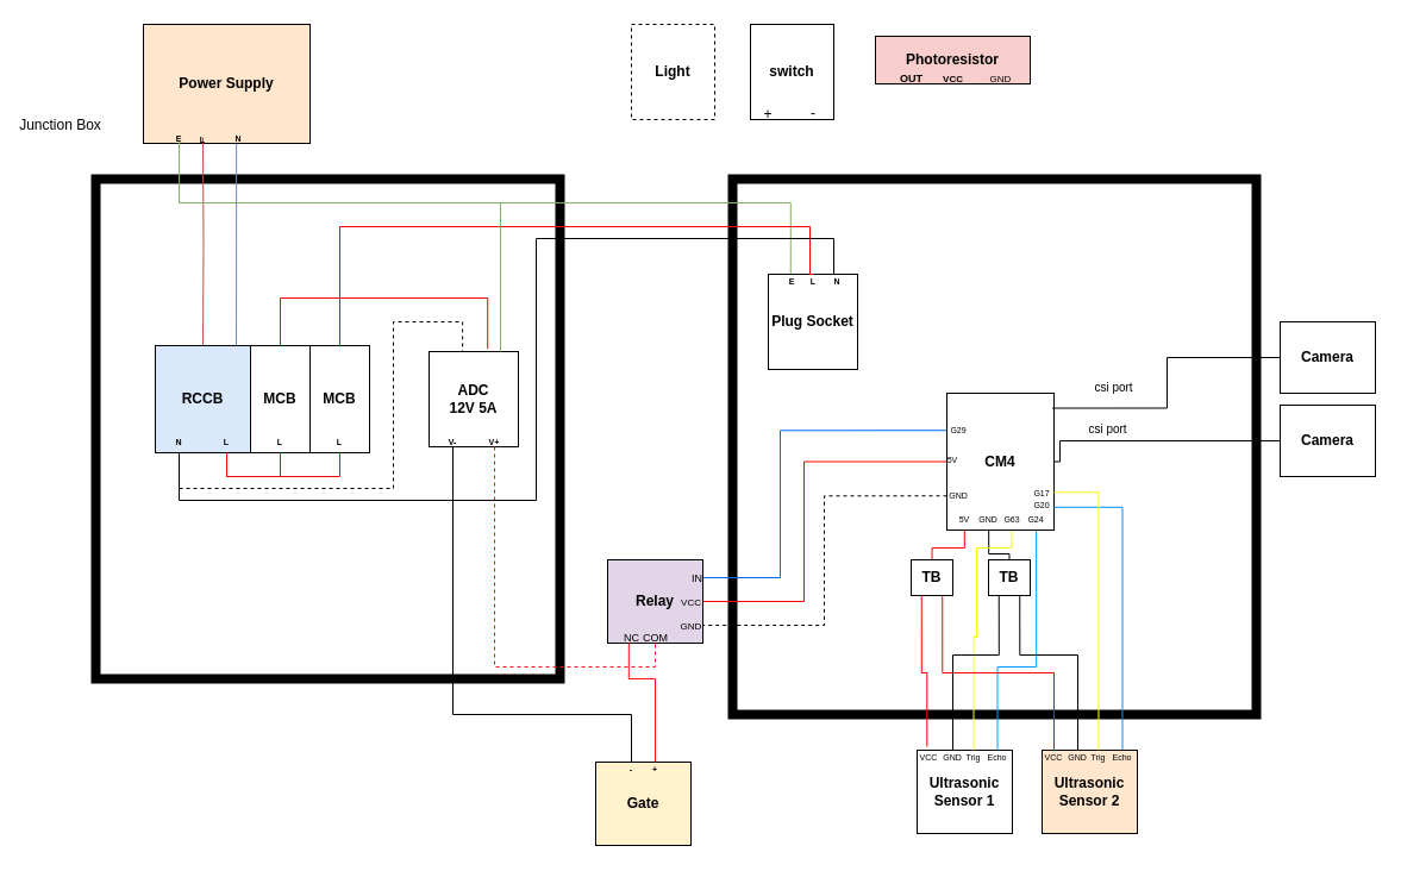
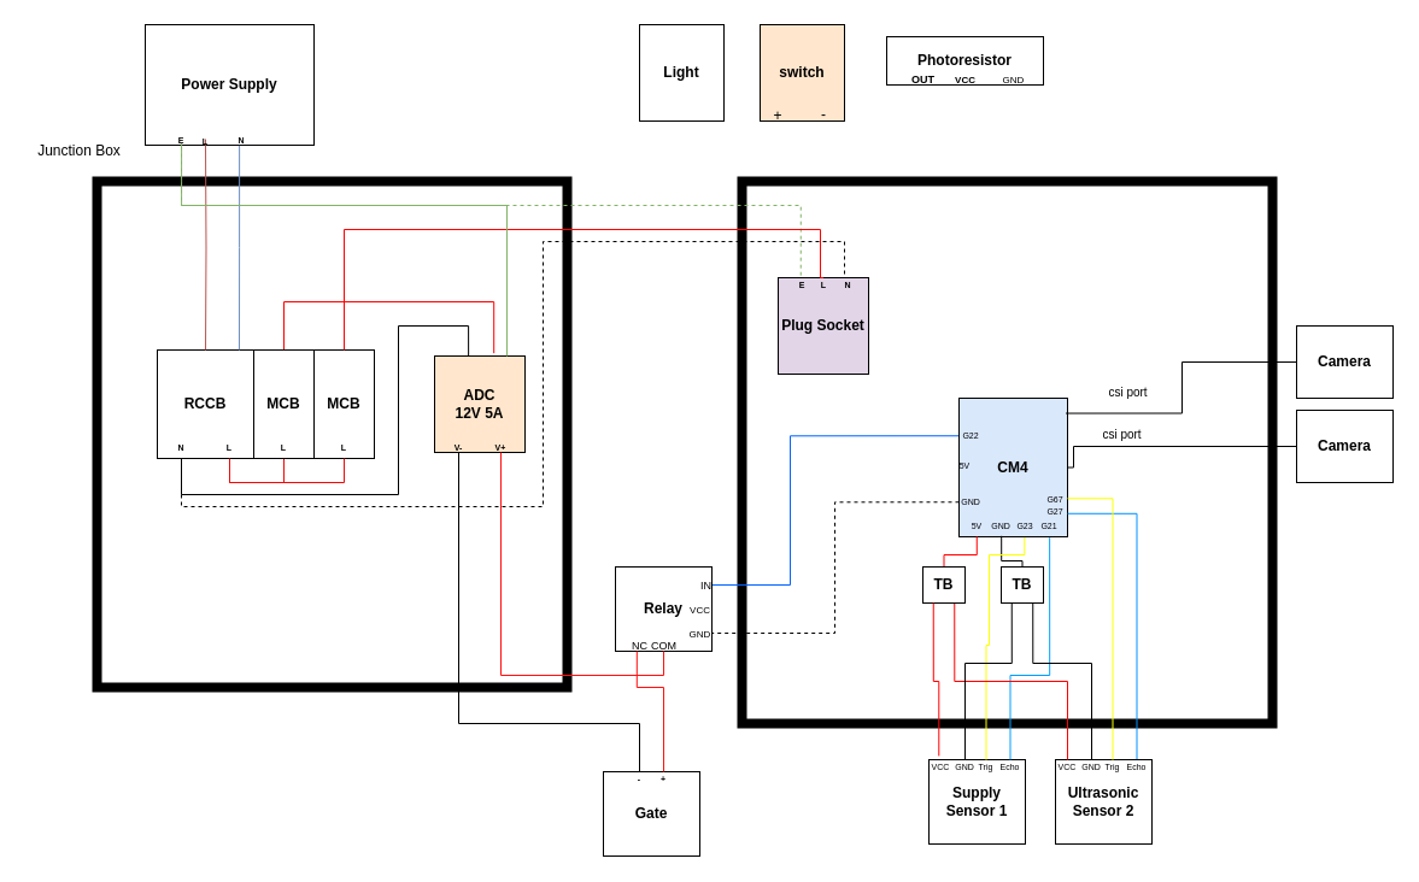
- <mxCell id="43" value="&lt;b&gt;Photoresistor&lt;/b&gt;" style="rounded=0;whiteSpace=wrap;html=1;rotation=0;fillColor=#f8cecc;" parent="1" vertex="1"><mxGeometry x="735" y="30" width="130" height="40" as="geometry" /></mxCell>
+ <mxCell id="43" value="&lt;b&gt;Photoresistor&lt;/b&gt;" style="rounded=0;whiteSpace=wrap;html=1;rotation=0;" parent="1" vertex="1"><mxGeometry x="735" y="30" width="130" height="40" as="geometry" /></mxCell>
- <mxCell id="47" value="&lt;b&gt;Light&lt;/b&gt;" style="rounded=0;whiteSpace=wrap;html=1;dashed=1;" parent="1" vertex="1"><mxGeometry x="530" y="20" width="70" height="80" as="geometry" /></mxCell>
+ <mxCell id="47" value="&lt;b&gt;Light&lt;/b&gt;" style="rounded=0;whiteSpace=wrap;html=1;" parent="1" vertex="1"><mxGeometry x="530" y="20" width="70" height="80" as="geometry" /></mxCell>
- <mxCell id="16" value="&lt;b&gt;switch&lt;/b&gt;" style="rounded=0;whiteSpace=wrap;html=1;" parent="1" vertex="1"><mxGeometry x="630" y="20" width="70" height="80" as="geometry" /></mxCell>
+ <mxCell id="16" value="&lt;b&gt;switch&lt;/b&gt;" style="rounded=0;whiteSpace=wrap;html=1;fillColor=#ffe6cc;" parent="1" vertex="1"><mxGeometry x="630" y="20" width="70" height="80" as="geometry" /></mxCell>
- <mxCell id="14" value="&lt;b&gt;Power Supply&lt;/b&gt;" style="rounded=0;whiteSpace=wrap;html=1;fillColor=#ffe6cc;" parent="1" vertex="1"><mxGeometry x="120" y="20" width="140" height="100" as="geometry" /></mxCell>
+ <mxCell id="14" value="&lt;b&gt;Power Supply&lt;/b&gt;" style="rounded=0;whiteSpace=wrap;html=1;" parent="1" vertex="1"><mxGeometry x="120" y="20" width="140" height="100" as="geometry" /></mxCell>
- <mxCell id="38" value="Junction Box" style="text;html=1;align=center;verticalAlign=middle;resizable=0;points=[];autosize=1;strokeColor=none;fillColor=none;" parent="1" vertex="1"><mxGeometry x="5" y="90" width="90" height="30" as="geometry" /></mxCell>
+ <mxCell id="38" value="Junction Box" style="text;html=1;align=center;verticalAlign=middle;resizable=0;points=[];autosize=1;strokeColor=none;fillColor=none;" parent="1" vertex="1"><mxGeometry x="20" y="110" width="90" height="30" as="geometry" /></mxCell>
- <mxCell id="13" style="edgeStyle=orthogonalEdgeStyle;rounded=0;orthogonalLoop=1;jettySize=auto;html=1;exitX=0.25;exitY=1;exitDx=0;exitDy=0;entryX=0.25;entryY=0;entryDx=0;entryDy=0;endArrow=none;endFill=0;fillColor=#d5e8d4;strokeColor=#82b366;" parent="1" source="14" target="51" edge="1"><mxGeometry relative="1" as="geometry"><Array as="points"><mxPoint x="150" y="120" /><mxPoint x="150" y="170" /><mxPoint x="664" y="170" /><mxPoint x="664" y="230" /></Array></mxGeometry></mxCell>
+ <mxCell id="13" style="edgeStyle=orthogonalEdgeStyle;rounded=0;orthogonalLoop=1;jettySize=auto;html=1;exitX=0.25;exitY=1;exitDx=0;exitDy=0;entryX=0.25;entryY=0;entryDx=0;entryDy=0;endArrow=none;endFill=0;fillColor=#d5e8d4;strokeColor=#82b366;dashed=1;" parent="1" source="14" target="51" edge="1"><mxGeometry relative="1" as="geometry"><Array as="points"><mxPoint x="150" y="120" /><mxPoint x="150" y="170" /><mxPoint x="664" y="170" /><mxPoint x="664" y="230" /></Array></mxGeometry></mxCell>
- <mxCell id="51" value="&lt;b&gt;Plug Socket&lt;/b&gt;" style="rounded=0;whiteSpace=wrap;html=1;" parent="1" vertex="1"><mxGeometry x="645" y="230" width="75" height="80" as="geometry" /></mxCell>
+ <mxCell id="51" value="&lt;b&gt;Plug Socket&lt;/b&gt;" style="rounded=0;whiteSpace=wrap;html=1;fillColor=#e1d5e7;" parent="1" vertex="1"><mxGeometry x="645" y="230" width="75" height="80" as="geometry" /></mxCell>
- <mxCell id="56" style="edgeStyle=orthogonalEdgeStyle;rounded=0;orthogonalLoop=1;jettySize=auto;html=1;exitX=0.25;exitY=1;exitDx=0;exitDy=0;entryX=0.75;entryY=0;entryDx=0;entryDy=0;endArrow=none;endFill=0;" parent="1" source="10" target="51" edge="1"><mxGeometry relative="1" as="geometry"><mxPoint x="160" y="390" as="sourcePoint" /><mxPoint x="389" y="385" as="targetPoint" /><Array as="points"><mxPoint x="150" y="420" /><mxPoint x="450" y="420" /><mxPoint x="450" y="200" /><mxPoint x="700" y="200" /><mxPoint x="700" y="230" /></Array></mxGeometry></mxCell>
+ <mxCell id="56" style="edgeStyle=orthogonalEdgeStyle;rounded=0;orthogonalLoop=1;jettySize=auto;html=1;exitX=0.25;exitY=1;exitDx=0;exitDy=0;entryX=0.75;entryY=0;entryDx=0;entryDy=0;endArrow=none;endFill=0;dashed=1;" parent="1" source="10" target="51" edge="1"><mxGeometry relative="1" as="geometry"><mxPoint x="160" y="390" as="sourcePoint" /><mxPoint x="389" y="385" as="targetPoint" /><Array as="points"><mxPoint x="150" y="420" /><mxPoint x="450" y="420" /><mxPoint x="450" y="200" /><mxPoint x="700" y="200" /><mxPoint x="700" y="230" /></Array></mxGeometry></mxCell>
- <mxCell id="10" value="&lt;b&gt;RCCB&lt;/b&gt;" style="rounded=0;whiteSpace=wrap;html=1;fillColor=#dae8fc;" parent="1" vertex="1"><mxGeometry x="130" y="290" width="80" height="90" as="geometry" /></mxCell>
+ <mxCell id="10" value="&lt;b&gt;RCCB&lt;/b&gt;" style="rounded=0;whiteSpace=wrap;html=1;" parent="1" vertex="1"><mxGeometry x="130" y="290" width="80" height="90" as="geometry" /></mxCell>
- <mxCell id="52" value="&lt;b&gt;ADC&lt;/b&gt;&lt;div&gt;&lt;b&gt;12V 5A&lt;/b&gt;&lt;/div&gt;" style="rounded=0;whiteSpace=wrap;html=1;" parent="1" vertex="1"><mxGeometry x="360" y="295" width="75" height="80" as="geometry" /></mxCell>
+ <mxCell id="52" value="&lt;b&gt;ADC&lt;/b&gt;&lt;div&gt;&lt;b&gt;12V 5A&lt;/b&gt;&lt;/div&gt;" style="rounded=0;whiteSpace=wrap;html=1;fillColor=#ffe6cc;" parent="1" vertex="1"><mxGeometry x="360" y="295" width="75" height="80" as="geometry" /></mxCell>
- <mxCell id="35" value="&lt;span style=&quot;font-size: 7px;&quot;&gt;G29&lt;/span&gt;" style="text;html=1;align=center;verticalAlign=middle;whiteSpace=wrap;rounded=0;" parent="1" vertex="1"><mxGeometry x="795" y="355" width="20" height="10" as="geometry" /></mxCell>
+ <mxCell id="35" value="&lt;span style=&quot;font-size: 7px;&quot;&gt;G22&lt;/span&gt;" style="text;html=1;align=center;verticalAlign=middle;whiteSpace=wrap;rounded=0;" parent="1" vertex="1"><mxGeometry x="795" y="355" width="20" height="10" as="geometry" /></mxCell>
- <mxCell id="7" value="&lt;b&gt;CM4&lt;/b&gt;" style="rounded=0;whiteSpace=wrap;html=1;" parent="1" vertex="1"><mxGeometry x="795" y="330" width="90" height="115" as="geometry" /></mxCell>
+ <mxCell id="7" value="&lt;b&gt;CM4&lt;/b&gt;" style="rounded=0;whiteSpace=wrap;html=1;fillColor=#dae8fc;" parent="1" vertex="1"><mxGeometry x="795" y="330" width="90" height="115" as="geometry" /></mxCell>
- <mxCell id="9" style="edgeStyle=orthogonalEdgeStyle;rounded=0;orthogonalLoop=1;jettySize=auto;html=1;exitX=0.25;exitY=1;exitDx=0;exitDy=0;endArrow=none;endFill=0;entryX=0.375;entryY=0.055;entryDx=0;entryDy=0;entryPerimeter=0;dashed=1;" parent="1" source="10" target="52" edge="1"><mxGeometry relative="1" as="geometry"><mxPoint x="380" y="290" as="targetPoint" /><Array as="points"><mxPoint x="150" y="410" /><mxPoint x="330" y="410" /><mxPoint x="330" y="270" /><mxPoint x="388" y="270" /></Array></mxGeometry></mxCell>
+ <mxCell id="9" style="edgeStyle=orthogonalEdgeStyle;rounded=0;orthogonalLoop=1;jettySize=auto;html=1;exitX=0.25;exitY=1;exitDx=0;exitDy=0;endArrow=none;endFill=0;entryX=0.375;entryY=0.055;entryDx=0;entryDy=0;entryPerimeter=0;" parent="1" source="10" target="52" edge="1"><mxGeometry relative="1" as="geometry"><mxPoint x="380" y="290" as="targetPoint" /><Array as="points"><mxPoint x="150" y="410" /><mxPoint x="330" y="410" /><mxPoint x="330" y="270" /><mxPoint x="388" y="270" /></Array></mxGeometry></mxCell>
- <mxCell id="71" value="&lt;span style=&quot;font-size: 7px;&quot;&gt;G17&lt;/span&gt;" style="text;html=1;align=center;verticalAlign=middle;whiteSpace=wrap;rounded=0;" parent="1" vertex="1"><mxGeometry x="865" y="408.25" width="20" height="10" as="geometry" /></mxCell>
+ <mxCell id="71" value="&lt;span style=&quot;font-size: 7px;&quot;&gt;G67&lt;/span&gt;" style="text;html=1;align=center;verticalAlign=middle;whiteSpace=wrap;rounded=0;" parent="1" vertex="1"><mxGeometry x="865" y="408.25" width="20" height="10" as="geometry" /></mxCell>
- <mxCell id="64" value="&lt;span style=&quot;font-size: 7px;&quot;&gt;G20&lt;/span&gt;" style="text;html=1;align=center;verticalAlign=middle;whiteSpace=wrap;rounded=0;" parent="1" vertex="1"><mxGeometry x="865" y="418.25" width="20" height="10" as="geometry" /></mxCell>
+ <mxCell id="64" value="&lt;span style=&quot;font-size: 7px;&quot;&gt;G27&lt;/span&gt;" style="text;html=1;align=center;verticalAlign=middle;whiteSpace=wrap;rounded=0;" parent="1" vertex="1"><mxGeometry x="865" y="418.25" width="20" height="10" as="geometry" /></mxCell>
- <mxCell id="5" style="edgeStyle=orthogonalEdgeStyle;rounded=0;orthogonalLoop=1;jettySize=auto;html=1;exitX=0;exitY=0.5;exitDx=0;exitDy=0;entryX=1;entryY=0.5;entryDx=0;entryDy=0;endArrow=none;endFill=0;strokeColor=#ff0000;" parent="1" source="7" target="26" edge="1"><mxGeometry relative="1" as="geometry"><Array as="points"><mxPoint x="675" y="388" /><mxPoint x="675" y="505" /></Array></mxGeometry></mxCell>
- <mxCell id="25" value="&lt;span style=&quot;font-size: 7px;&quot;&gt;G63&lt;/span&gt;" style="text;html=1;align=center;verticalAlign=middle;whiteSpace=wrap;rounded=0;" parent="1" vertex="1"><mxGeometry x="840" y="430" width="20" height="10" as="geometry" /></mxCell>
+ <mxCell id="25" value="&lt;span style=&quot;font-size: 7px;&quot;&gt;G23&lt;/span&gt;" style="text;html=1;align=center;verticalAlign=middle;whiteSpace=wrap;rounded=0;" parent="1" vertex="1"><mxGeometry x="840" y="430" width="20" height="10" as="geometry" /></mxCell>
- <mxCell id="59" value="&lt;span style=&quot;font-size: 7px;&quot;&gt;G24&lt;/span&gt;" style="text;html=1;align=center;verticalAlign=middle;whiteSpace=wrap;rounded=0;" parent="1" vertex="1"><mxGeometry x="860" y="430" width="20" height="10" as="geometry" /></mxCell>
+ <mxCell id="59" value="&lt;span style=&quot;font-size: 7px;&quot;&gt;G21&lt;/span&gt;" style="text;html=1;align=center;verticalAlign=middle;whiteSpace=wrap;rounded=0;" parent="1" vertex="1"><mxGeometry x="860" y="430" width="20" height="10" as="geometry" /></mxCell>
- <mxCell id="26" value="&lt;b&gt;Relay&lt;/b&gt;" style="rounded=0;whiteSpace=wrap;html=1;fillColor=#e1d5e7;" parent="1" vertex="1"><mxGeometry x="510" y="470" width="80" height="70" as="geometry" /></mxCell>
+ <mxCell id="26" value="&lt;b&gt;Relay&lt;/b&gt;" style="rounded=0;whiteSpace=wrap;html=1;" parent="1" vertex="1"><mxGeometry x="510" y="470" width="80" height="70" as="geometry" /></mxCell>
- <mxCell id="73" style="edgeStyle=orthogonalEdgeStyle;rounded=0;orthogonalLoop=1;jettySize=auto;html=1;exitX=0.5;exitY=1;exitDx=0;exitDy=0;endArrow=none;endFill=0;strokeColor=#FF0F0F;entryX=0.5;entryY=0.667;entryDx=0;entryDy=0;entryPerimeter=0;dashed=1;" parent="1" source="76" target="32" edge="1"><mxGeometry relative="1" as="geometry"><mxPoint x="350" y="610" as="sourcePoint" /><mxPoint x="350" y="750" as="targetPoint" /><Array as="points"><mxPoint x="415" y="560" /><mxPoint x="550" y="560" /></Array></mxGeometry></mxCell>
+ <mxCell id="73" style="edgeStyle=orthogonalEdgeStyle;rounded=0;orthogonalLoop=1;jettySize=auto;html=1;exitX=0.5;exitY=1;exitDx=0;exitDy=0;endArrow=none;endFill=0;strokeColor=#FF0F0F;entryX=0.5;entryY=0.667;entryDx=0;entryDy=0;entryPerimeter=0;" parent="1" source="76" target="32" edge="1"><mxGeometry relative="1" as="geometry"><mxPoint x="350" y="610" as="sourcePoint" /><mxPoint x="350" y="750" as="targetPoint" /><Array as="points"><mxPoint x="415" y="560" /><mxPoint x="550" y="560" /></Array></mxGeometry></mxCell>
- <mxCell id="11" value="&lt;b&gt;Ultrasonic Sensor 1&lt;/b&gt;" style="rounded=0;whiteSpace=wrap;html=1;" parent="1" vertex="1"><mxGeometry x="770" y="630" width="80" height="70" as="geometry" /></mxCell>
+ <mxCell id="11" value="&lt;b&gt;Supply Sensor 1&lt;/b&gt;" style="rounded=0;whiteSpace=wrap;html=1;" parent="1" vertex="1"><mxGeometry x="770" y="630" width="80" height="70" as="geometry" /></mxCell>
- <mxCell id="65" value="&lt;b&gt;Ultrasonic Sensor 2&lt;/b&gt;" style="rounded=0;whiteSpace=wrap;html=1;fillColor=#ffe6cc;" parent="1" vertex="1"><mxGeometry x="875" y="630" width="80" height="70" as="geometry" /></mxCell>
+ <mxCell id="65" value="&lt;b&gt;Ultrasonic Sensor 2&lt;/b&gt;" style="rounded=0;whiteSpace=wrap;html=1;" parent="1" vertex="1"><mxGeometry x="875" y="630" width="80" height="70" as="geometry" /></mxCell>
- <mxCell id="15" value="&lt;b&gt;Gate&lt;/b&gt;" style="rounded=0;whiteSpace=wrap;html=1;fillColor=#fff2cc;" parent="1" vertex="1"><mxGeometry x="500" y="640" width="80" height="70" as="geometry" /></mxCell>
+ <mxCell id="15" value="&lt;b&gt;Gate&lt;/b&gt;" style="rounded=0;whiteSpace=wrap;html=1;" parent="1" vertex="1"><mxGeometry x="500" y="640" width="80" height="70" as="geometry" /></mxCell>
